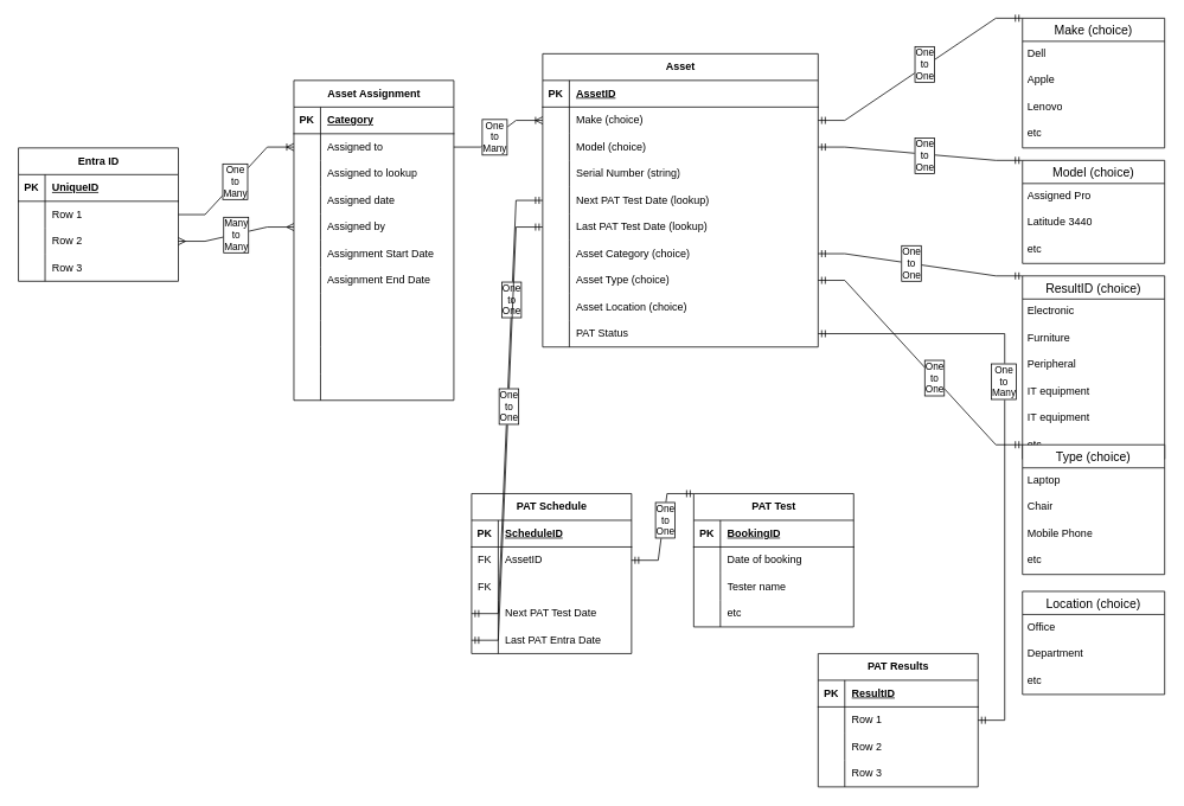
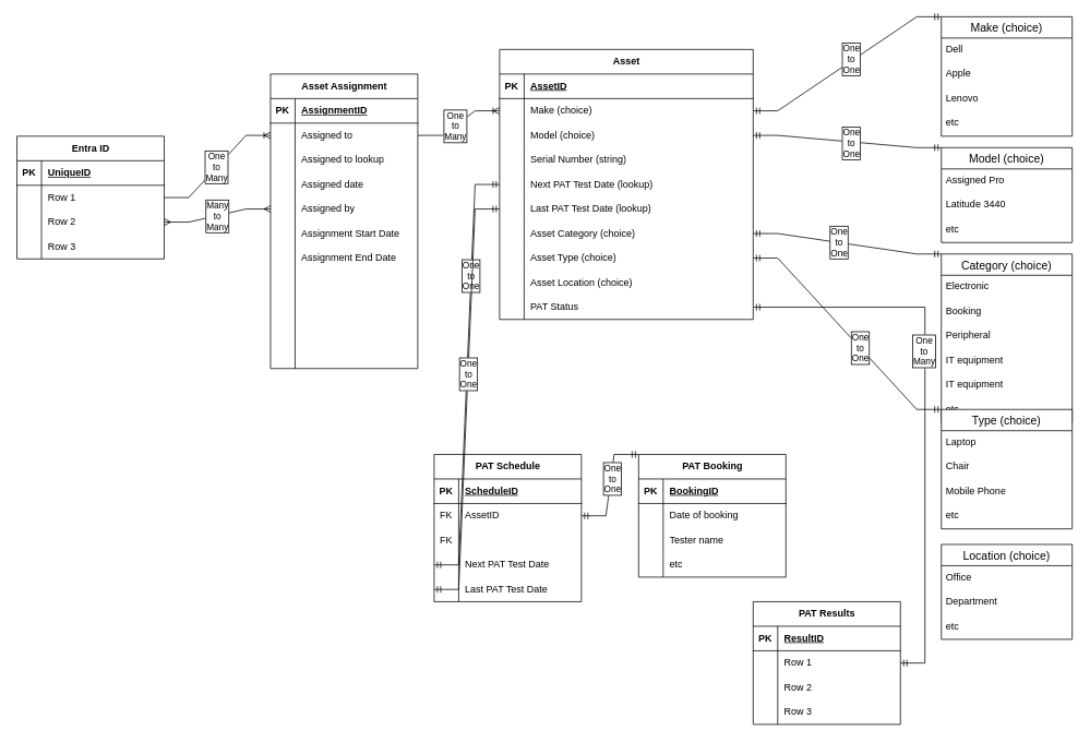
- <mxCell id="18" value="Category" style="shape=partialRectangle;connectable=0;fillColor=none;top=0;left=0;bottom=0;right=0;align=left;spacingLeft=6;fontStyle=5;overflow=hidden;whiteSpace=wrap;html=1;" parent="16" vertex="1"><mxGeometry x="30" width="150" height="30" as="geometry"><mxRectangle width="150" height="30" as="alternateBounds" /></mxGeometry></mxCell>
+ <mxCell id="18" value="AssignmentID" style="shape=partialRectangle;connectable=0;fillColor=none;top=0;left=0;bottom=0;right=0;align=left;spacingLeft=6;fontStyle=5;overflow=hidden;whiteSpace=wrap;html=1;" parent="16" vertex="1"><mxGeometry x="30" width="150" height="30" as="geometry"><mxRectangle width="150" height="30" as="alternateBounds" /></mxGeometry></mxCell>
- <mxCell id="117" value="ResultID (choice)" style="swimlane;fontStyle=0;childLayout=stackLayout;horizontal=1;startSize=26;horizontalStack=0;resizeParent=1;resizeParentMax=0;resizeLast=0;collapsible=1;marginBottom=0;align=center;fontSize=14;" vertex="1" parent="1"><mxGeometry x="1150" y="310" width="160" height="206" as="geometry" /></mxCell>
+ <mxCell id="117" value="Category (choice)" style="swimlane;fontStyle=0;childLayout=stackLayout;horizontal=1;startSize=26;horizontalStack=0;resizeParent=1;resizeParentMax=0;resizeLast=0;collapsible=1;marginBottom=0;align=center;fontSize=14;" vertex="1" parent="1"><mxGeometry x="1150" y="310" width="160" height="206" as="geometry" /></mxCell>
- <mxCell id="119" value="Furniture" style="text;strokeColor=none;fillColor=none;spacingLeft=4;spacingRight=4;overflow=hidden;rotatable=0;points=[[0,0.5],[1,0.5]];portConstraint=eastwest;fontSize=12;whiteSpace=wrap;html=1;" vertex="1" parent="117"><mxGeometry y="56" width="160" height="30" as="geometry" /></mxCell>
+ <mxCell id="119" value="Booking" style="text;strokeColor=none;fillColor=none;spacingLeft=4;spacingRight=4;overflow=hidden;rotatable=0;points=[[0,0.5],[1,0.5]];portConstraint=eastwest;fontSize=12;whiteSpace=wrap;html=1;" vertex="1" parent="117"><mxGeometry y="56" width="160" height="30" as="geometry" /></mxCell>
- <mxCell id="135" value="PAT Test" style="shape=table;startSize=30;container=1;collapsible=1;childLayout=tableLayout;fixedRows=1;rowLines=0;fontStyle=1;align=center;resizeLast=1;html=1;" vertex="1" parent="1"><mxGeometry x="780" y="555" width="180" height="150" as="geometry" /></mxCell>
+ <mxCell id="135" value="PAT Booking" style="shape=table;startSize=30;container=1;collapsible=1;childLayout=tableLayout;fixedRows=1;rowLines=0;fontStyle=1;align=center;resizeLast=1;html=1;" vertex="1" parent="1"><mxGeometry x="780" y="555" width="180" height="150" as="geometry" /></mxCell>
- <mxCell id="99" value="Last PAT Entra Date" style="shape=partialRectangle;connectable=0;fillColor=none;top=0;left=0;bottom=0;right=0;align=left;spacingLeft=6;overflow=hidden;whiteSpace=wrap;html=1;" vertex="1" parent="97"><mxGeometry x="30" width="150" height="30" as="geometry"><mxRectangle width="150" height="30" as="alternateBounds" /></mxGeometry></mxCell>
+ <mxCell id="99" value="Last PAT Test Date" style="shape=partialRectangle;connectable=0;fillColor=none;top=0;left=0;bottom=0;right=0;align=left;spacingLeft=6;overflow=hidden;whiteSpace=wrap;html=1;" vertex="1" parent="97"><mxGeometry x="30" width="150" height="30" as="geometry"><mxRectangle width="150" height="30" as="alternateBounds" /></mxGeometry></mxCell>
